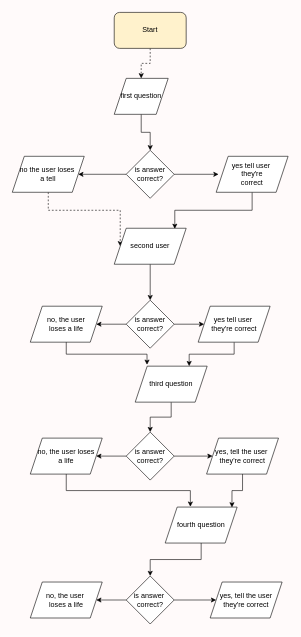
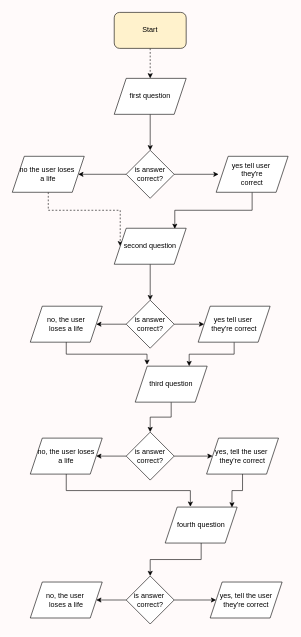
- <mxCell id="5" value="first question" style="shape=parallelogram;perimeter=parallelogramPerimeter;whiteSpace=wrap;html=1;fixedSize=1;" vertex="1" parent="1"><mxGeometry x="190" y="130" width="90" height="60" as="geometry" /></mxCell>
+ <mxCell id="5" value="first question" style="shape=parallelogram;perimeter=parallelogramPerimeter;whiteSpace=wrap;html=1;fixedSize=1;" vertex="1" parent="1"><mxGeometry x="190" y="130" width="120" height="60" as="geometry" /></mxCell>
- <mxCell id="9" value="no the user loses&amp;nbsp;&lt;br&gt;a tell" style="shape=parallelogram;perimeter=parallelogramPerimeter;whiteSpace=wrap;html=1;fixedSize=1;" vertex="1" parent="1"><mxGeometry x="20" y="260" width="120" height="60" as="geometry" /></mxCell>
+ <mxCell id="9" value="no the user loses&amp;nbsp;&lt;br&gt;a life" style="shape=parallelogram;perimeter=parallelogramPerimeter;whiteSpace=wrap;html=1;fixedSize=1;" vertex="1" parent="1"><mxGeometry x="20" y="260" width="120" height="60" as="geometry" /></mxCell>
- <mxCell id="14" value="second user" style="shape=parallelogram;perimeter=parallelogramPerimeter;whiteSpace=wrap;html=1;fixedSize=1;" vertex="1" parent="1"><mxGeometry x="190" y="380" width="120" height="60" as="geometry" /></mxCell>
+ <mxCell id="14" value="second question" style="shape=parallelogram;perimeter=parallelogramPerimeter;whiteSpace=wrap;html=1;fixedSize=1;" vertex="1" parent="1"><mxGeometry x="190" y="380" width="120" height="60" as="geometry" /></mxCell>
